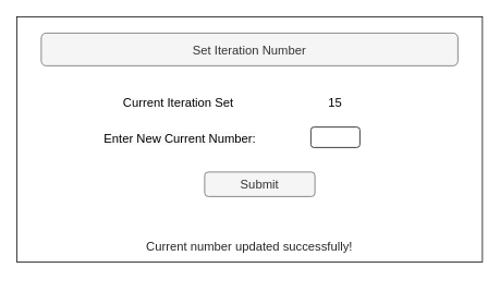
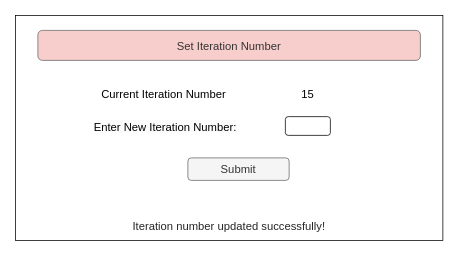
- <mxCell id="3" value="&lt;font style=&quot;font-size: 15px;&quot;&gt;Set Iteration Number&lt;/font&gt;" style="rounded=1;whiteSpace=wrap;html=1;fillColor=#f5f5f5;fontColor=#333333;strokeColor=#666666;" vertex="1" parent="1"><mxGeometry x="50" y="40" width="510" height="40" as="geometry" /></mxCell>
+ <mxCell id="3" value="&lt;font style=&quot;font-size: 15px;&quot;&gt;Set Iteration Number&lt;/font&gt;" style="rounded=1;whiteSpace=wrap;html=1;fillColor=#f8cecc;fontColor=#333333;strokeColor=#666666;" vertex="1" parent="1"><mxGeometry x="50" y="40" width="510" height="40" as="geometry" /></mxCell>
- <mxCell id="4" value="Current Iteration Set&amp;nbsp;" style="text;html=1;align=center;verticalAlign=middle;whiteSpace=wrap;rounded=0;fontSize=15;" vertex="1" parent="1"><mxGeometry x="70" y="120" width="300" height="10" as="geometry" /></mxCell>
+ <mxCell id="4" value="Current Iteration Number&amp;nbsp;" style="text;html=1;align=center;verticalAlign=middle;whiteSpace=wrap;rounded=0;fontSize=15;" vertex="1" parent="1"><mxGeometry x="70" y="120" width="300" height="10" as="geometry" /></mxCell>
- <mxCell id="6" value="&lt;span style=&quot;color: rgb(0, 0, 0); font-family: Helvetica; font-size: 15px; font-style: normal; font-variant-ligatures: normal; font-variant-caps: normal; font-weight: 400; letter-spacing: normal; orphans: 2; text-align: center; text-indent: 0px; text-transform: none; widows: 2; word-spacing: 0px; -webkit-text-stroke-width: 0px; white-space: normal; background-color: rgb(251, 251, 251); text-decoration-thickness: initial; text-decoration-style: initial; text-decoration-color: initial; display: inline !important; float: none;&quot;&gt;Enter New Current Number:&lt;/span&gt;" style="text;html=1;align=center;verticalAlign=middle;whiteSpace=wrap;rounded=0;" vertex="1" parent="1"><mxGeometry x="100" y="162.5" width="240" height="10" as="geometry" /></mxCell>
+ <mxCell id="6" value="&lt;span style=&quot;color: rgb(0, 0, 0); font-family: Helvetica; font-size: 15px; font-style: normal; font-variant-ligatures: normal; font-variant-caps: normal; font-weight: 400; letter-spacing: normal; orphans: 2; text-align: center; text-indent: 0px; text-transform: none; widows: 2; word-spacing: 0px; -webkit-text-stroke-width: 0px; white-space: normal; background-color: rgb(251, 251, 251); text-decoration-thickness: initial; text-decoration-style: initial; text-decoration-color: initial; display: inline !important; float: none;&quot;&gt;Enter New Iteration Number:&lt;/span&gt;" style="text;html=1;align=center;verticalAlign=middle;whiteSpace=wrap;rounded=0;" vertex="1" parent="1"><mxGeometry x="100" y="162.5" width="240" height="10" as="geometry" /></mxCell>
- <mxCell id="10" value="&lt;font style=&quot;font-size: 15px; color: rgb(38, 38, 38);&quot;&gt;Current number updated successfully&lt;span style=&quot;&quot; class=&quot;hljs-operator&quot;&gt;!&lt;/span&gt;&lt;/font&gt;" style="text;html=1;align=center;verticalAlign=middle;whiteSpace=wrap;rounded=0;" vertex="1" parent="1"><mxGeometry x="160" y="250" width="290" height="100" as="geometry" /></mxCell>
+ <mxCell id="10" value="&lt;font style=&quot;font-size: 15px; color: rgb(38, 38, 38);&quot;&gt;Iteration number updated successfully&lt;span style=&quot;&quot; class=&quot;hljs-operator&quot;&gt;!&lt;/span&gt;&lt;/font&gt;" style="text;html=1;align=center;verticalAlign=middle;whiteSpace=wrap;rounded=0;" vertex="1" parent="1"><mxGeometry x="160" y="250" width="290" height="100" as="geometry" /></mxCell>
